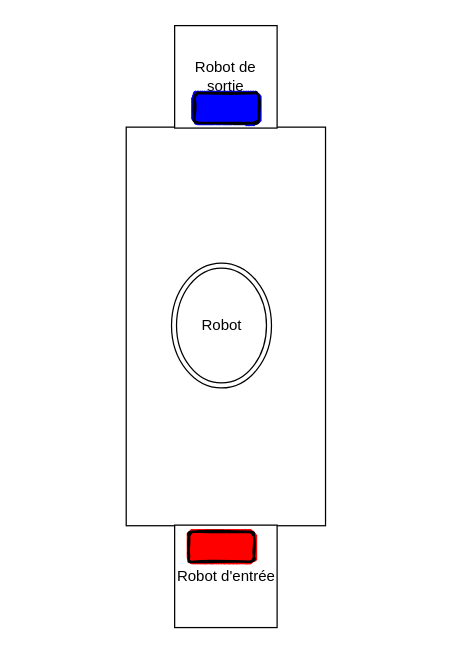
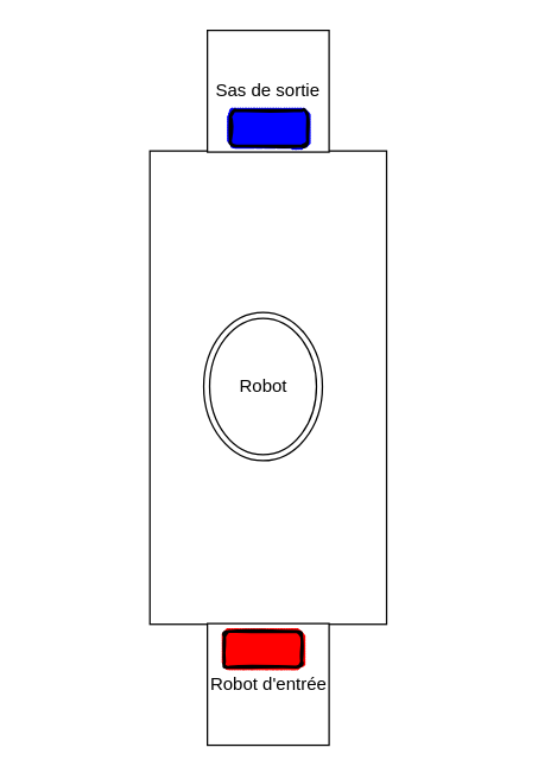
- <mxCell id="5" value="Robot de sortie" style="text;html=1;align=center;verticalAlign=middle;whiteSpace=wrap;rounded=0;" vertex="1" parent="1"><mxGeometry x="139" y="20" width="82" height="82" as="geometry" /></mxCell>
+ <mxCell id="5" value="Sas de sortie" style="text;html=1;align=center;verticalAlign=middle;whiteSpace=wrap;rounded=0;" vertex="1" parent="1"><mxGeometry x="139" y="20" width="82" height="82" as="geometry" /></mxCell>
